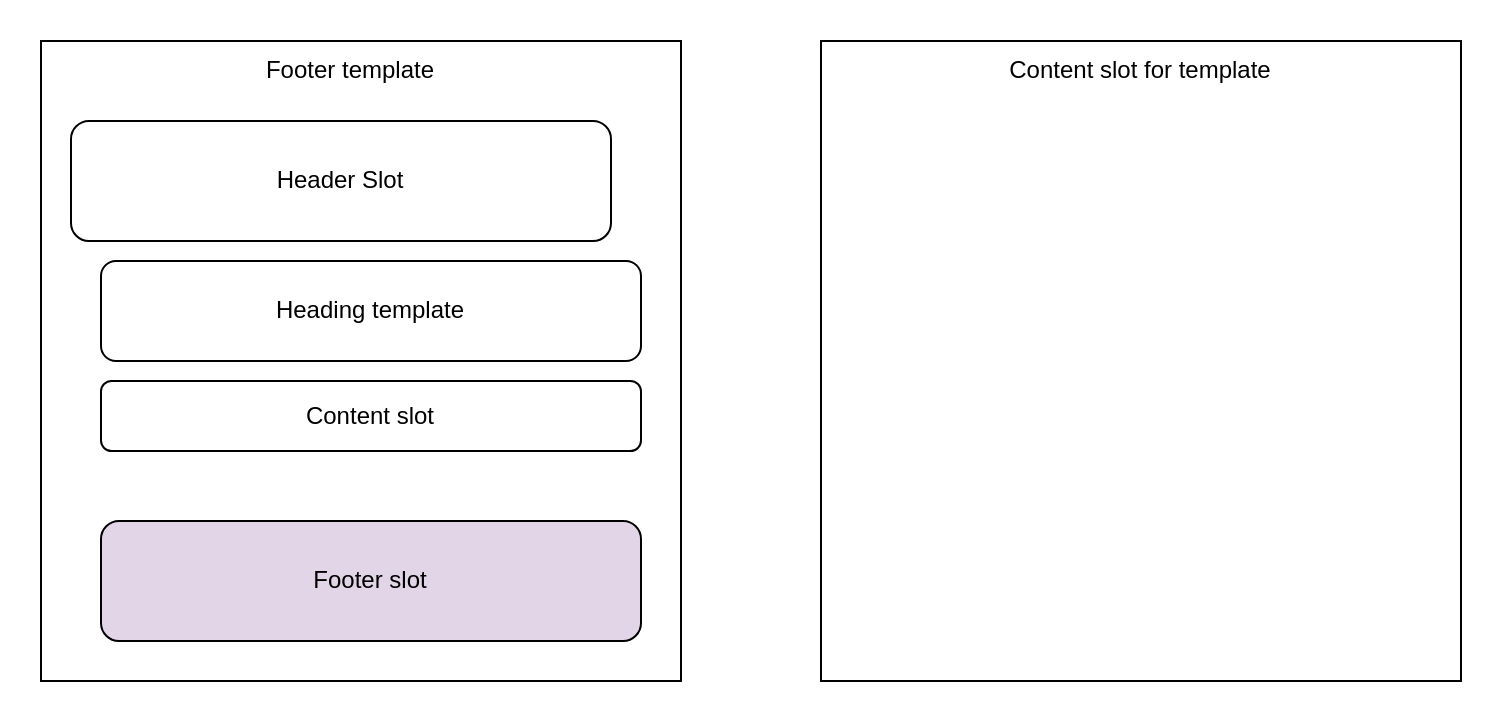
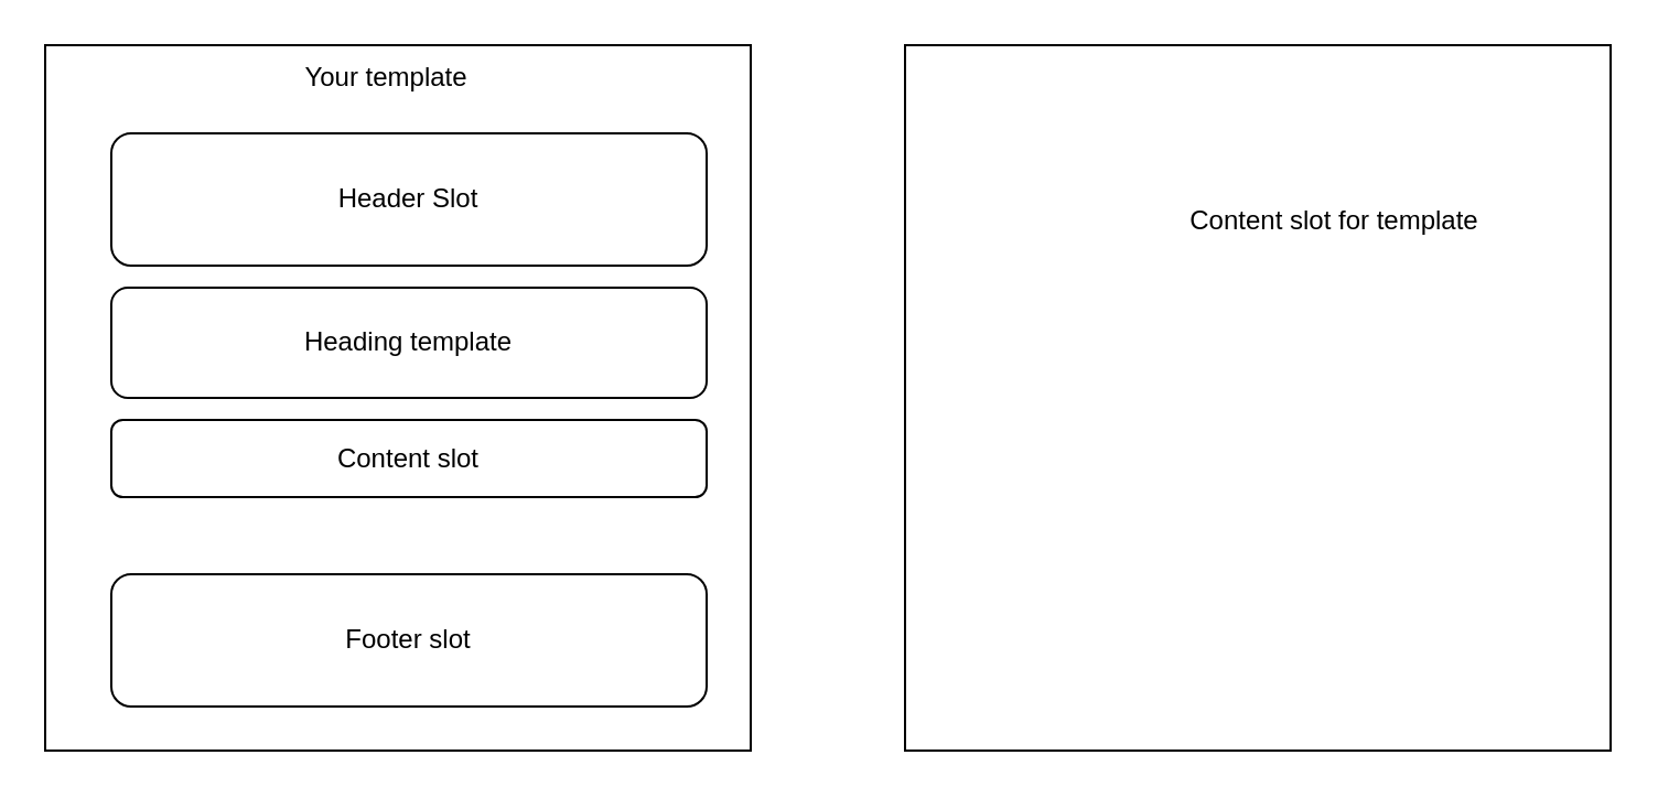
- <mxCell id="6" value="Footer template" style="text;html=1;strokeColor=none;fillColor=none;align=center;verticalAlign=middle;whiteSpace=wrap;rounded=0;" vertex="1" parent="1"><mxGeometry x="110" y="20" width="130" height="30" as="geometry" /></mxCell>
+ <mxCell id="6" value="Your template" style="text;html=1;strokeColor=none;fillColor=none;align=center;verticalAlign=middle;whiteSpace=wrap;rounded=0;" vertex="1" parent="1"><mxGeometry x="110" y="20" width="130" height="30" as="geometry" /></mxCell>
- <mxCell id="9" value="Content slot for template" style="text;html=1;strokeColor=none;fillColor=none;align=center;verticalAlign=middle;whiteSpace=wrap;rounded=0;" vertex="1" parent="1"><mxGeometry x="470" y="20" width="200" height="30" as="geometry" /></mxCell>
+ <mxCell id="9" value="Content slot for template" style="text;html=1;strokeColor=none;fillColor=none;align=center;verticalAlign=middle;whiteSpace=wrap;rounded=0;" vertex="1" parent="1"><mxGeometry x="505" y="85" width="200" height="30" as="geometry" /></mxCell>
- <mxCell id="3" value="Header Slot" style="rounded=1;whiteSpace=wrap;html=1;" vertex="1" parent="1"><mxGeometry x="35" y="60" width="270" height="60" as="geometry" /></mxCell>
+ <mxCell id="3" value="Header Slot" style="rounded=1;whiteSpace=wrap;html=1;" vertex="1" parent="1"><mxGeometry x="50" y="60" width="270" height="60" as="geometry" /></mxCell>
- <mxCell id="5" value="Footer slot" style="rounded=1;whiteSpace=wrap;html=1;fillColor=#e1d5e7;" vertex="1" parent="1"><mxGeometry x="50" y="260" width="270" height="60" as="geometry" /></mxCell>
+ <mxCell id="5" value="Footer slot" style="rounded=1;whiteSpace=wrap;html=1;" vertex="1" parent="1"><mxGeometry x="50" y="260" width="270" height="60" as="geometry" /></mxCell>
